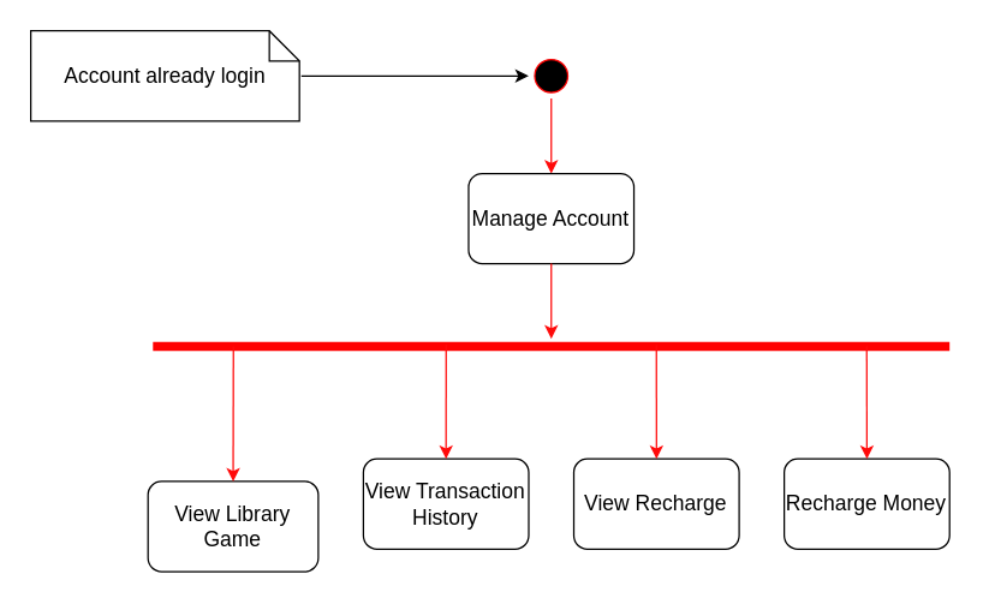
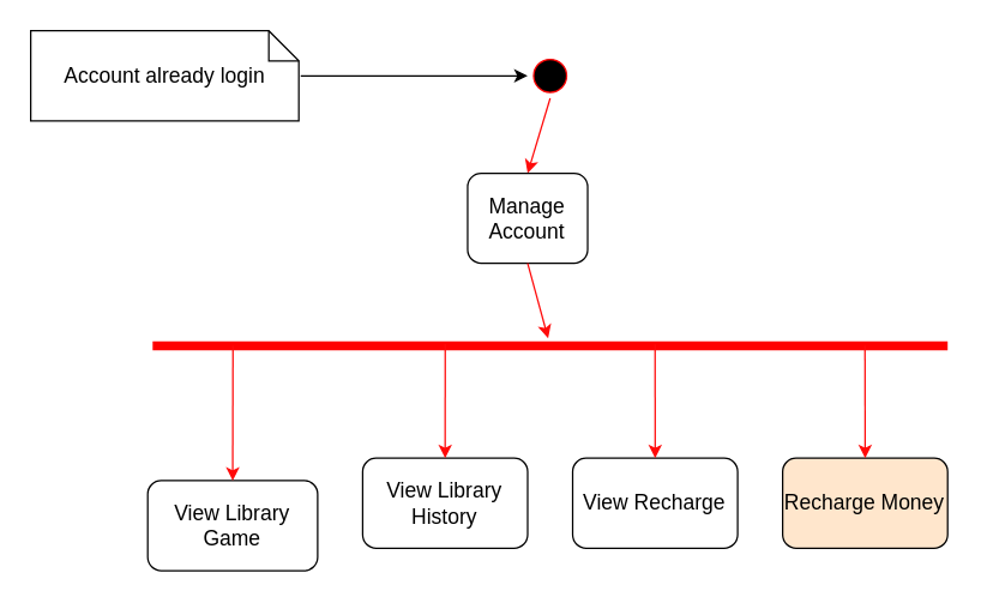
- <mxCell id="15" value="Manage Account" style="rounded=1;whiteSpace=wrap;html=1;fontSize=14;" vertex="1" parent="1"><mxGeometry x="311.28" y="115" width="110" height="60" as="geometry" /></mxCell>
+ <mxCell id="15" value="Manage Account" style="rounded=1;whiteSpace=wrap;html=1;fontSize=14;" vertex="1" parent="1"><mxGeometry x="311.28" y="115" width="80" height="60" as="geometry" /></mxCell>
- <mxCell id="5" value="View Transaction History" style="rounded=1;whiteSpace=wrap;html=1;fontSize=14;" vertex="1" parent="1"><mxGeometry x="241.28" y="305" width="110" height="60" as="geometry" /></mxCell>
+ <mxCell id="5" value="View Library History" style="rounded=1;whiteSpace=wrap;html=1;fontSize=14;" vertex="1" parent="1"><mxGeometry x="241.28" y="305" width="110" height="60" as="geometry" /></mxCell>
- <mxCell id="7" value="Recharge Money" style="rounded=1;whiteSpace=wrap;html=1;fontSize=14;" vertex="1" parent="1"><mxGeometry x="521.28" y="305" width="110" height="60" as="geometry" /></mxCell>
+ <mxCell id="7" value="Recharge Money" style="rounded=1;whiteSpace=wrap;html=1;fontSize=14;fillColor=#ffe6cc;" vertex="1" parent="1"><mxGeometry x="521.28" y="305" width="110" height="60" as="geometry" /></mxCell>
